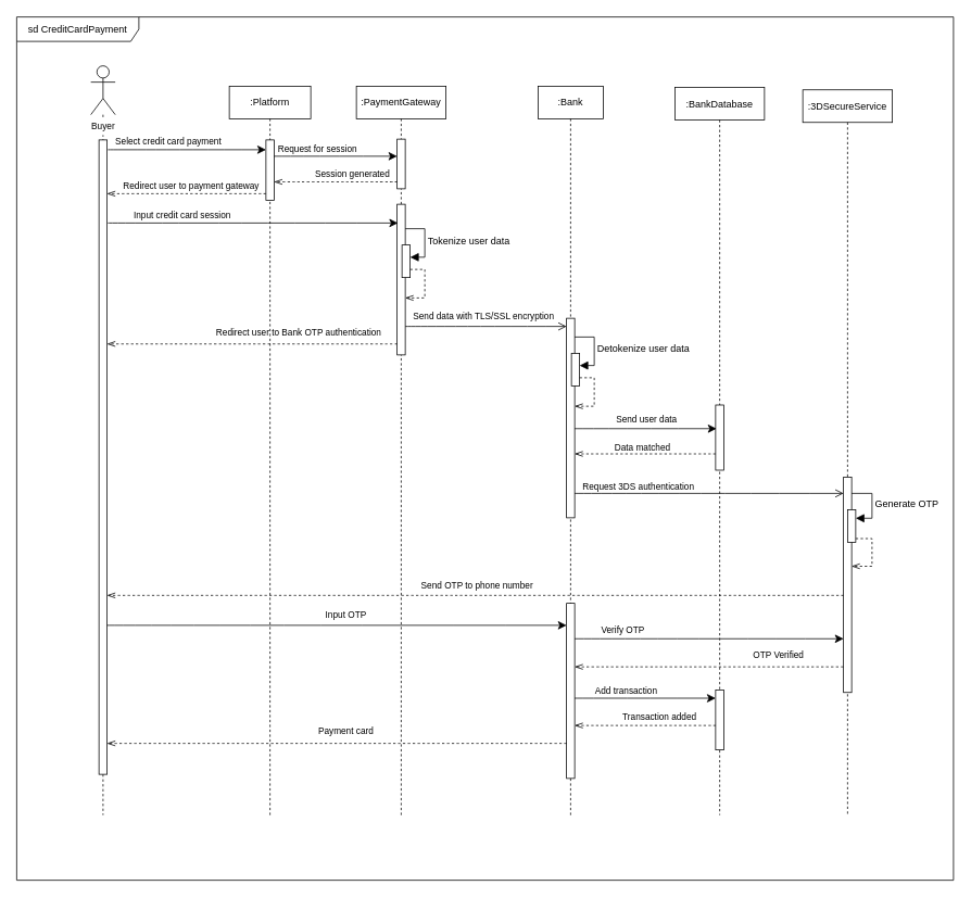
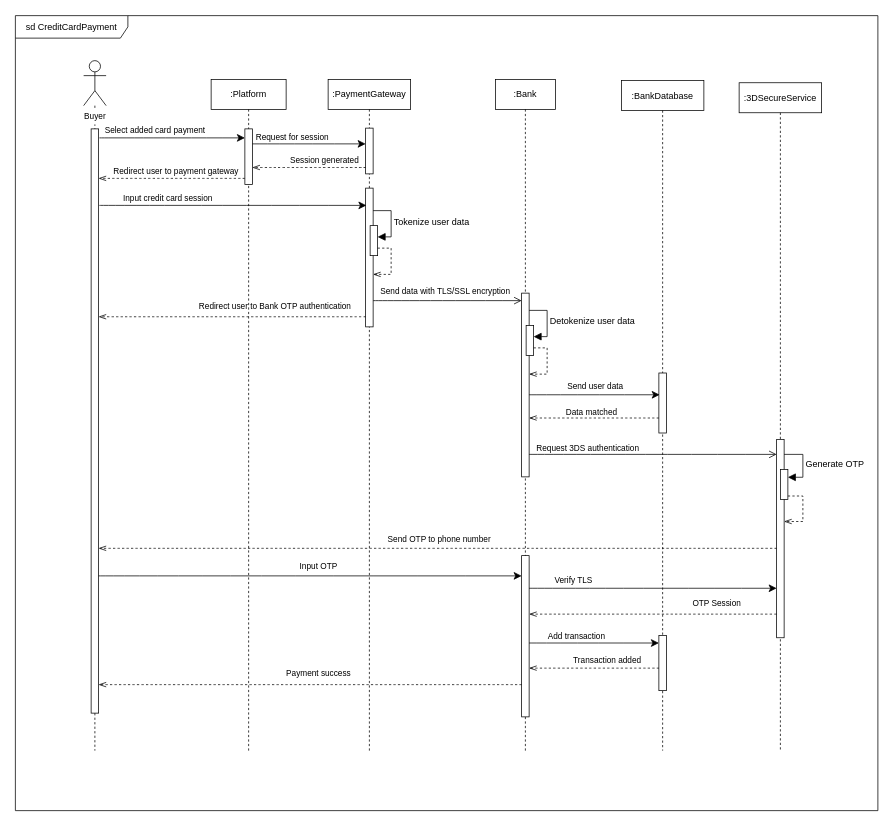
- <mxCell id="23" value="&lt;span style=&quot;font-size: 11px;&quot;&gt;Select credit card payment&lt;/span&gt;" style="text;html=1;align=center;verticalAlign=middle;resizable=0;points=[];autosize=1;strokeColor=none;fillColor=none;fontSize=16;" vertex="1" parent="1"><mxGeometry x="131" y="156" width="150" height="30" as="geometry" /></mxCell>
+ <mxCell id="23" value="&lt;span style=&quot;font-size: 11px;&quot;&gt;Select added card payment&lt;/span&gt;" style="text;html=1;align=center;verticalAlign=middle;resizable=0;points=[];autosize=1;strokeColor=none;fillColor=none;fontSize=16;" vertex="1" parent="1"><mxGeometry x="131" y="156" width="150" height="30" as="geometry" /></mxCell>
- <mxCell id="49" value="&lt;span style=&quot;font-size: 11px;&quot;&gt;Verify OTP&lt;/span&gt;" style="text;html=1;align=center;verticalAlign=middle;resizable=0;points=[];autosize=1;strokeColor=none;fillColor=none;fontSize=16;" vertex="1" parent="1"><mxGeometry x="724" y="756" width="80" height="30" as="geometry" /></mxCell>
+ <mxCell id="49" value="&lt;span style=&quot;font-size: 11px;&quot;&gt;Verify TLS&lt;/span&gt;" style="text;html=1;align=center;verticalAlign=middle;resizable=0;points=[];autosize=1;strokeColor=none;fillColor=none;fontSize=16;" vertex="1" parent="1"><mxGeometry x="724" y="756" width="80" height="30" as="geometry" /></mxCell>
- <mxCell id="51" value="&lt;span style=&quot;font-size: 11px;&quot;&gt;OTP Verified&lt;/span&gt;" style="text;html=1;align=center;verticalAlign=middle;resizable=0;points=[];autosize=1;strokeColor=none;fillColor=none;fontSize=16;" vertex="1" parent="1"><mxGeometry x="910" y="786" width="90" height="30" as="geometry" /></mxCell>
+ <mxCell id="51" value="&lt;span style=&quot;font-size: 11px;&quot;&gt;OTP Session&lt;/span&gt;" style="text;html=1;align=center;verticalAlign=middle;resizable=0;points=[];autosize=1;strokeColor=none;fillColor=none;fontSize=16;" vertex="1" parent="1"><mxGeometry x="910" y="786" width="90" height="30" as="geometry" /></mxCell>
- <mxCell id="62" value="&lt;span style=&quot;font-size: 11px;&quot;&gt;Payment card&lt;/span&gt;" style="text;html=1;align=center;verticalAlign=middle;resizable=0;points=[];autosize=1;strokeColor=none;fillColor=none;fontSize=16;" vertex="1" parent="1"><mxGeometry x="369" y="880" width="110" height="30" as="geometry" /></mxCell>
+ <mxCell id="62" value="&lt;span style=&quot;font-size: 11px;&quot;&gt;Payment success&lt;/span&gt;" style="text;html=1;align=center;verticalAlign=middle;resizable=0;points=[];autosize=1;strokeColor=none;fillColor=none;fontSize=16;" vertex="1" parent="1"><mxGeometry x="369" y="880" width="110" height="30" as="geometry" /></mxCell>
